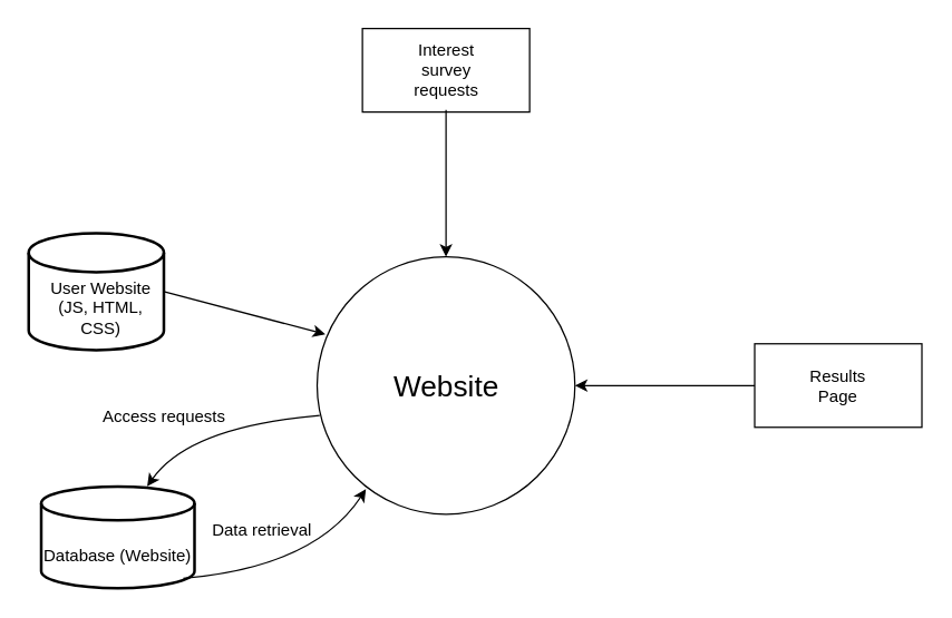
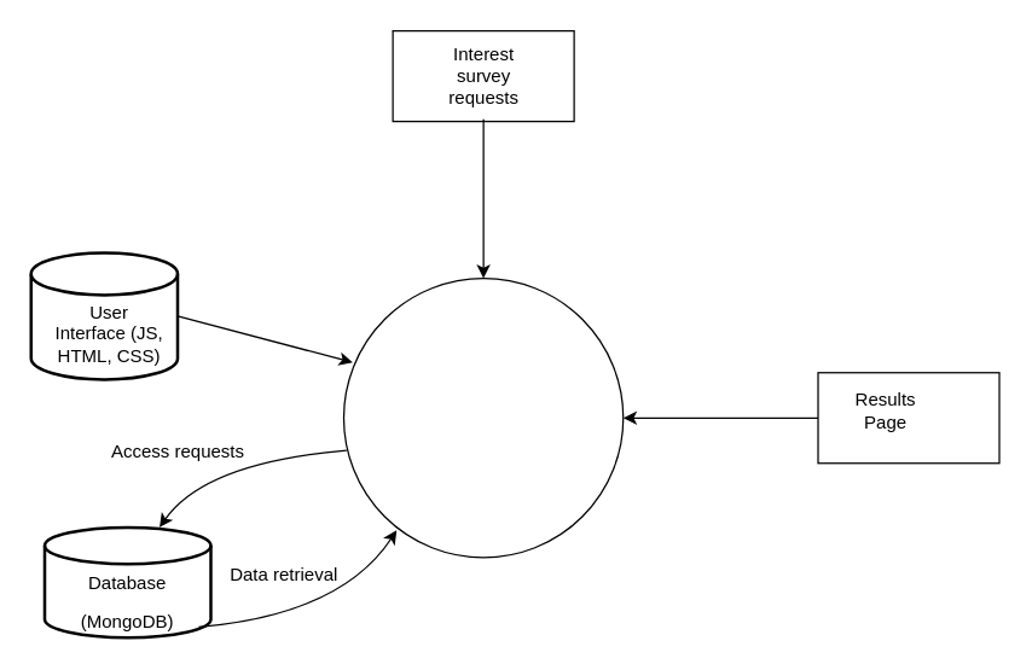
- <mxCell id="16" value="User Website (JS, HTML, CSS)" style="text;html=1;strokeColor=none;fillColor=none;align=center;verticalAlign=middle;whiteSpace=wrap;rounded=0;fontSize=12;" vertex="1" parent="1"><mxGeometry x="33.5" y="187" width="75.5" height="68" as="geometry" /></mxCell>
+ <mxCell id="16" value="User Interface (JS, HTML, CSS)" style="text;html=1;strokeColor=none;fillColor=none;align=center;verticalAlign=middle;whiteSpace=wrap;rounded=0;fontSize=12;" vertex="1" parent="1"><mxGeometry x="33.5" y="187" width="75.5" height="68" as="geometry" /></mxCell>
- <mxCell id="3" value="&lt;font style=&quot;font-size: 21px&quot;&gt;Website&lt;/font&gt;" style="text;html=1;strokeColor=none;fillColor=none;align=center;verticalAlign=middle;whiteSpace=wrap;rounded=0;" vertex="1" parent="1"><mxGeometry x="289.5" y="261.5" width="60" height="30" as="geometry" /></mxCell>
- <mxCell id="19" value="Results Page" style="text;html=1;strokeColor=none;fillColor=none;align=center;verticalAlign=middle;whiteSpace=wrap;rounded=0;fontSize=12;" vertex="1" parent="1"><mxGeometry x="571" y="261.5" width="60" height="30" as="geometry" /></mxCell>
+ <mxCell id="19" value="Results Page" style="text;html=1;strokeColor=none;fillColor=none;align=center;verticalAlign=middle;whiteSpace=wrap;rounded=0;fontSize=12;" vertex="1" parent="1"><mxGeometry x="556" y="256.5" width="60" height="30" as="geometry" /></mxCell>
- <mxCell id="5" value="&lt;font style=&quot;font-size: 12px ; line-height: 0.7&quot;&gt;Database (Website)&lt;/font&gt;" style="text;html=1;strokeColor=none;fillColor=none;align=center;verticalAlign=middle;whiteSpace=wrap;rounded=0;fontSize=21;" vertex="1" parent="1"><mxGeometry x="29" y="370" width="110" height="50" as="geometry" /></mxCell>
+ <mxCell id="5" value="&lt;font style=&quot;font-size: 12px ; line-height: 0.7&quot;&gt;Database (MongoDB)&lt;/font&gt;" style="text;html=1;strokeColor=none;fillColor=none;align=center;verticalAlign=middle;whiteSpace=wrap;rounded=0;fontSize=21;" vertex="1" parent="1"><mxGeometry x="29" y="370" width="110" height="50" as="geometry" /></mxCell>
